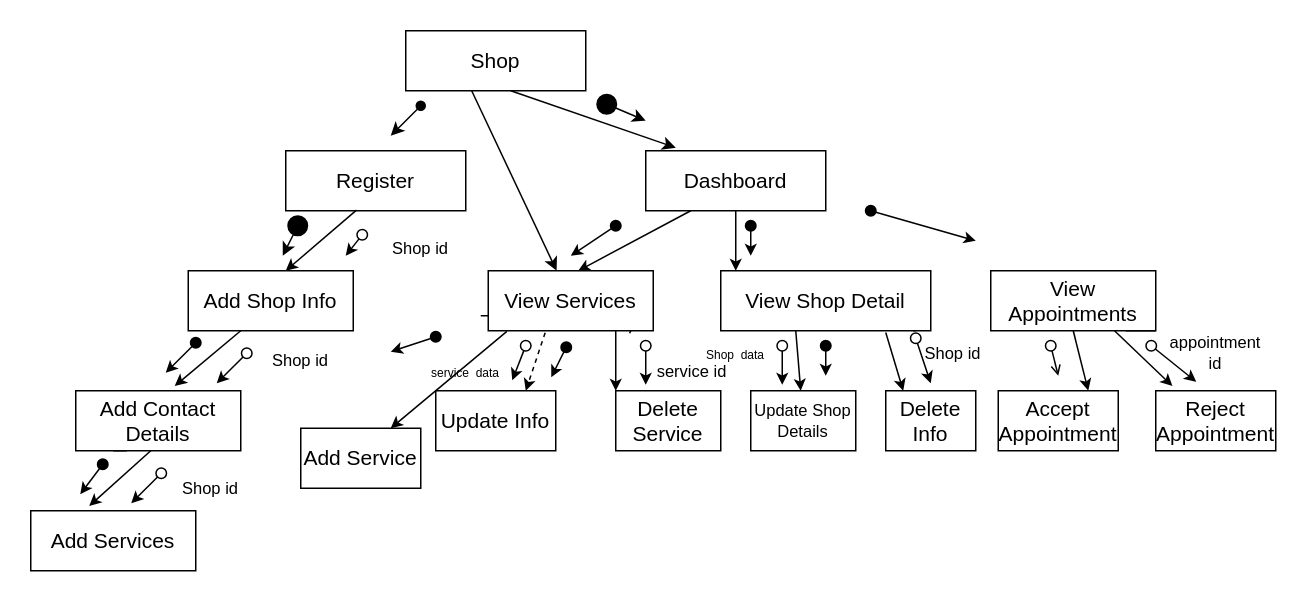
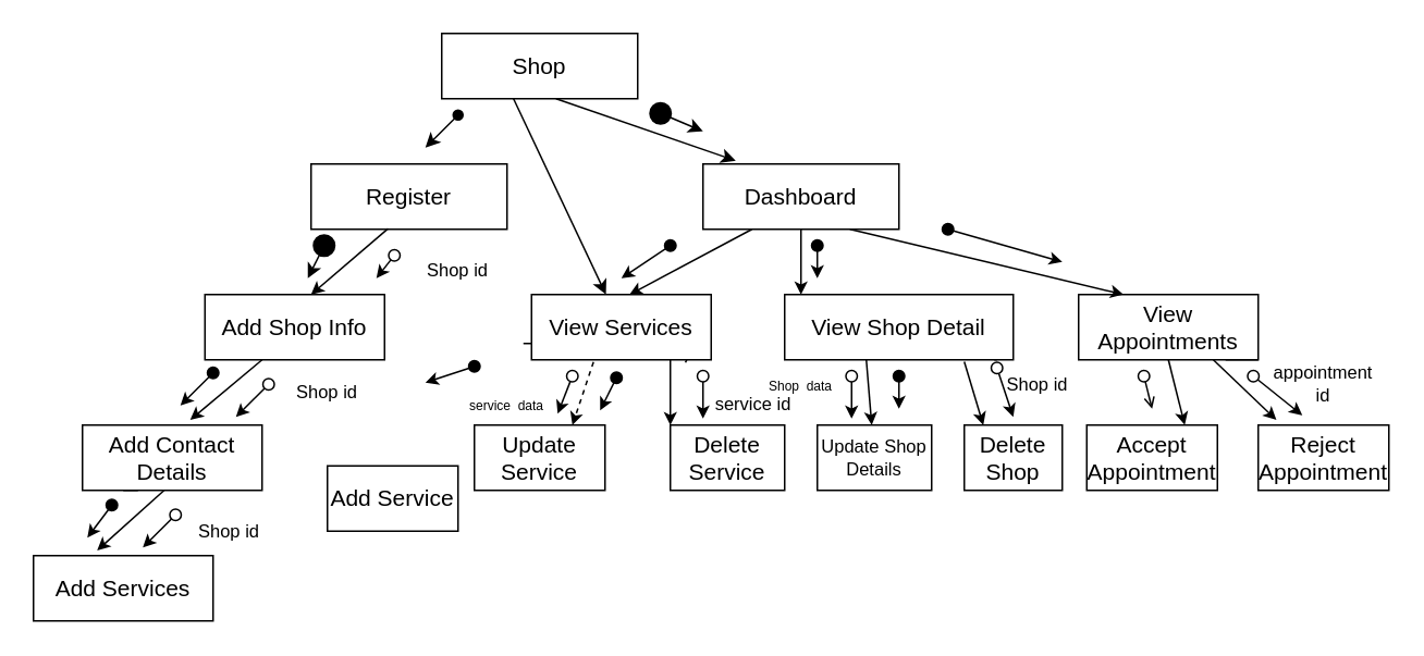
+ <mxCell id="27" value="" style="endArrow=classic;html=1;rounded=0;fontSize=14;startSize=7;endSize=5;entryX=0.25;entryY=0;entryDx=0;entryDy=0;exitX=0.75;exitY=1;exitDx=0;exitDy=0;" parent="1" source="5" target="17" edge="1"><mxGeometry width="50" height="50" relative="1" as="geometry"><mxPoint x="550" y="140" as="sourcePoint" /><mxPoint x="570" y="90" as="targetPoint" /><Array as="points" /></mxGeometry></mxCell>
- <mxCell id="48" value="" style="endArrow=classic;html=1;rounded=0;fontSize=14;startSize=7;endSize=5;startArrow=none;exitX=0.113;exitY=1.011;exitDx=0;exitDy=0;exitPerimeter=0;entryX=0.75;entryY=0;entryDx=0;entryDy=0;" parent="1" source="14" target="30" edge="1"><mxGeometry width="50" height="50" relative="1" as="geometry"><mxPoint x="260" y="150" as="sourcePoint" /><mxPoint x="320" y="250" as="targetPoint" /><Array as="points" /></mxGeometry></mxCell>
- <mxCell id="37" value="Update Info" style="rounded=0;whiteSpace=wrap;html=1;fontSize=14;" parent="1" vertex="1"><mxGeometry x="290" y="260" width="80" height="40" as="geometry" /></mxCell>
+ <mxCell id="37" value="Update Service" style="rounded=0;whiteSpace=wrap;html=1;fontSize=14;" parent="1" vertex="1"><mxGeometry x="290" y="260" width="80" height="40" as="geometry" /></mxCell>
- <mxCell id="34" value="Delete Info" style="rounded=0;whiteSpace=wrap;html=1;fontSize=14;" parent="1" vertex="1"><mxGeometry x="590" y="260" width="60" height="40" as="geometry" /></mxCell>
+ <mxCell id="34" value="Delete Shop" style="rounded=0;whiteSpace=wrap;html=1;fontSize=14;" parent="1" vertex="1"><mxGeometry x="590" y="260" width="60" height="40" as="geometry" /></mxCell>
